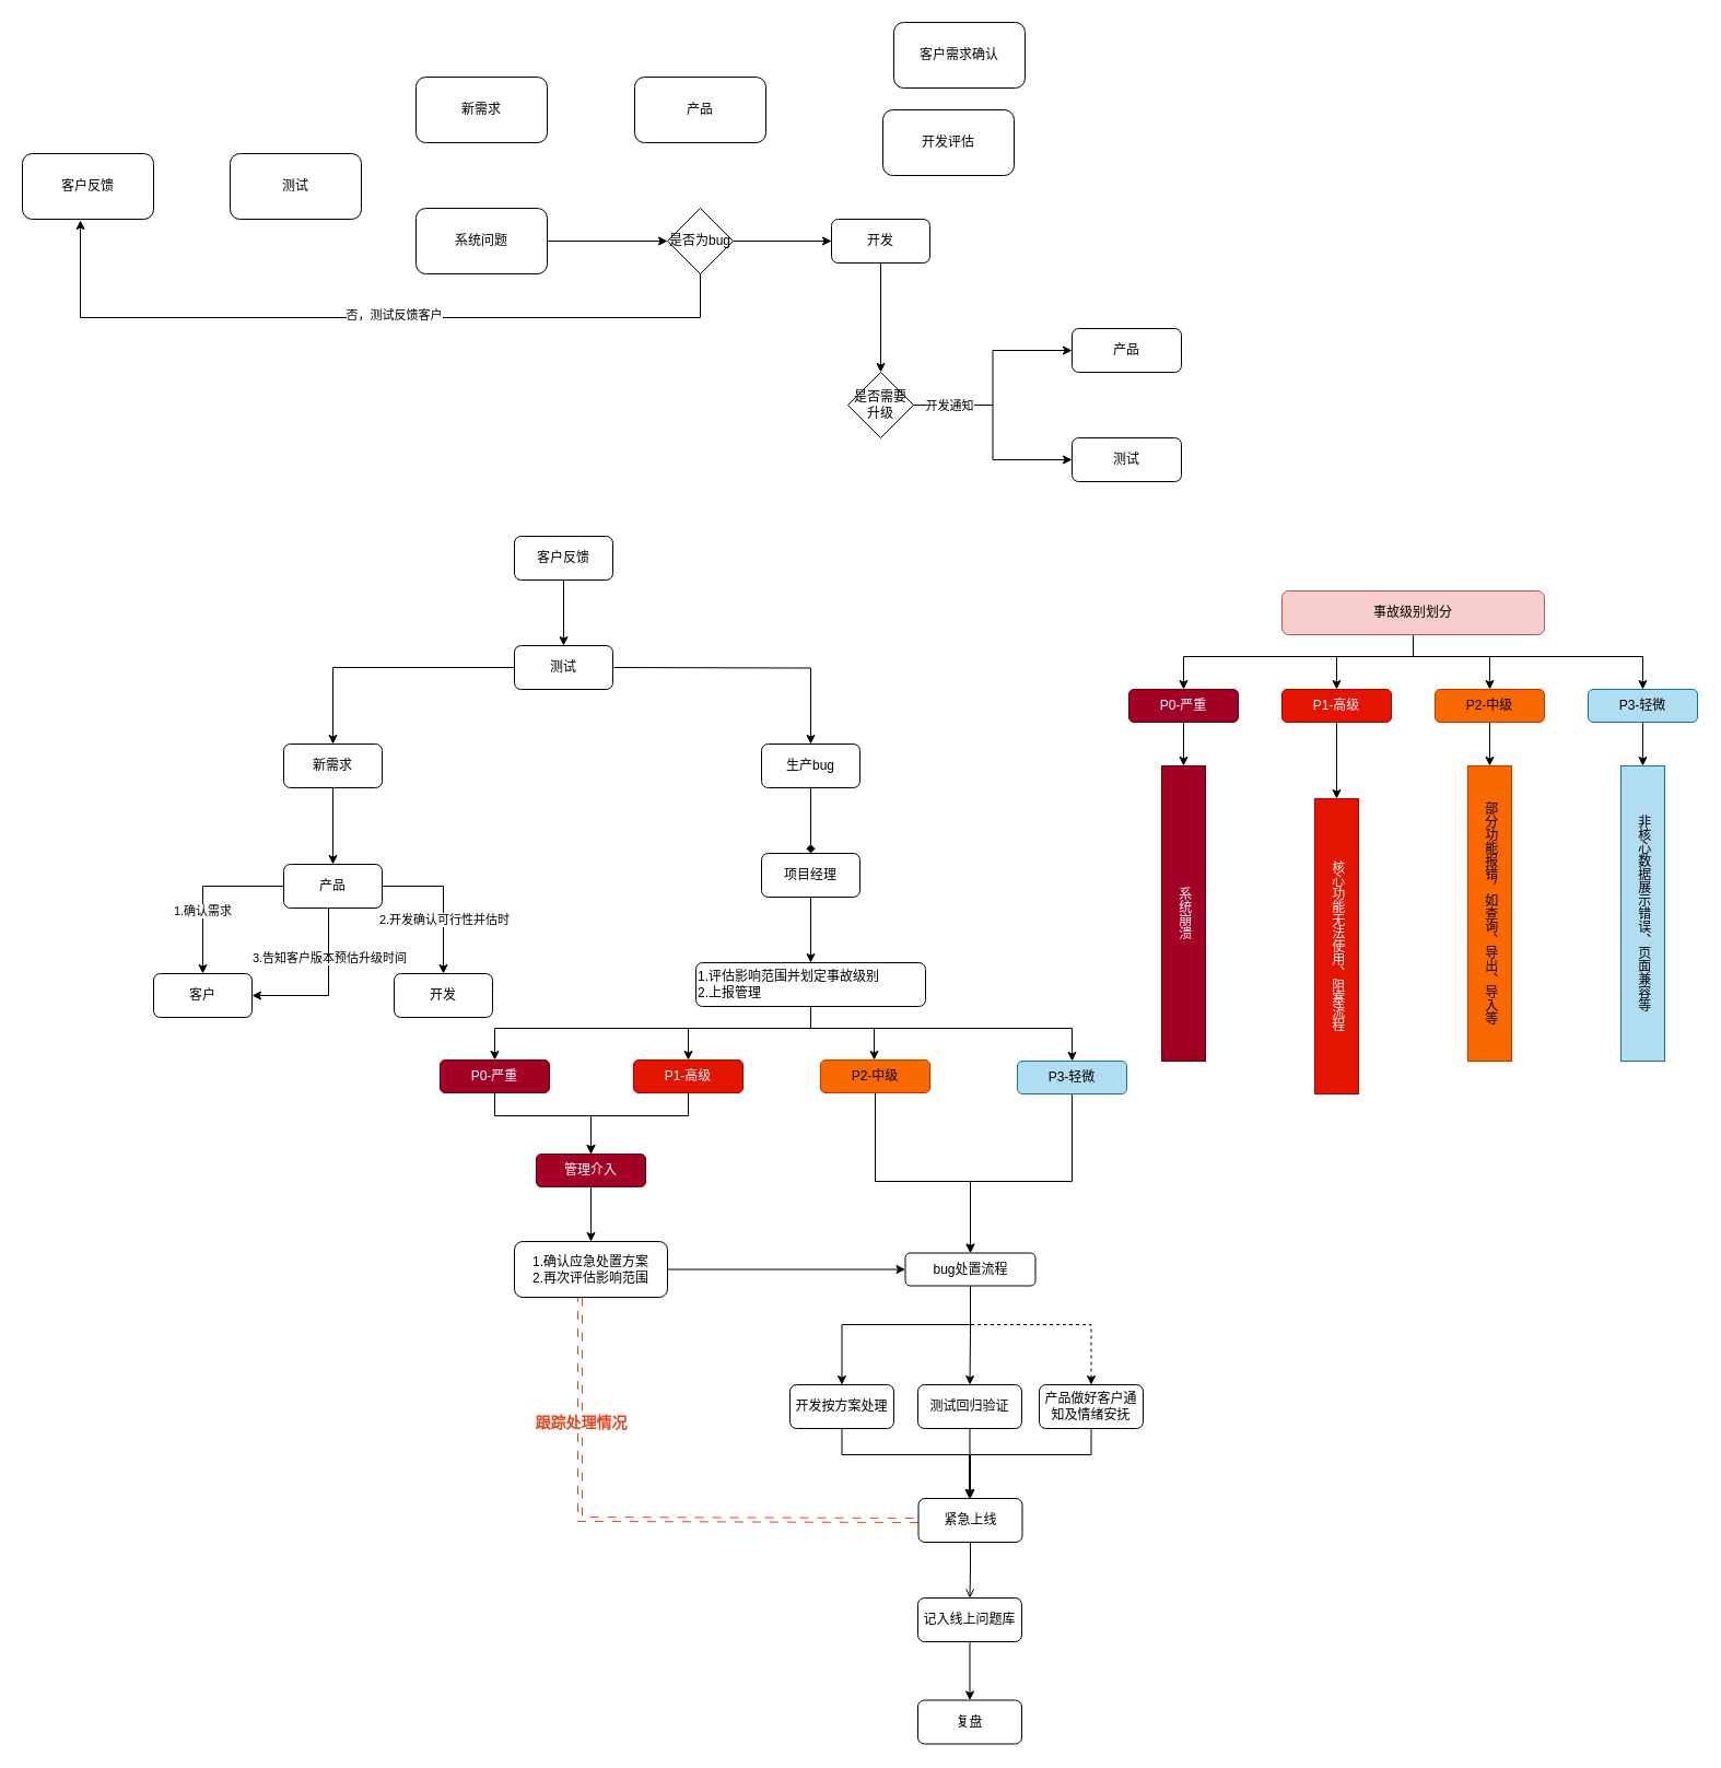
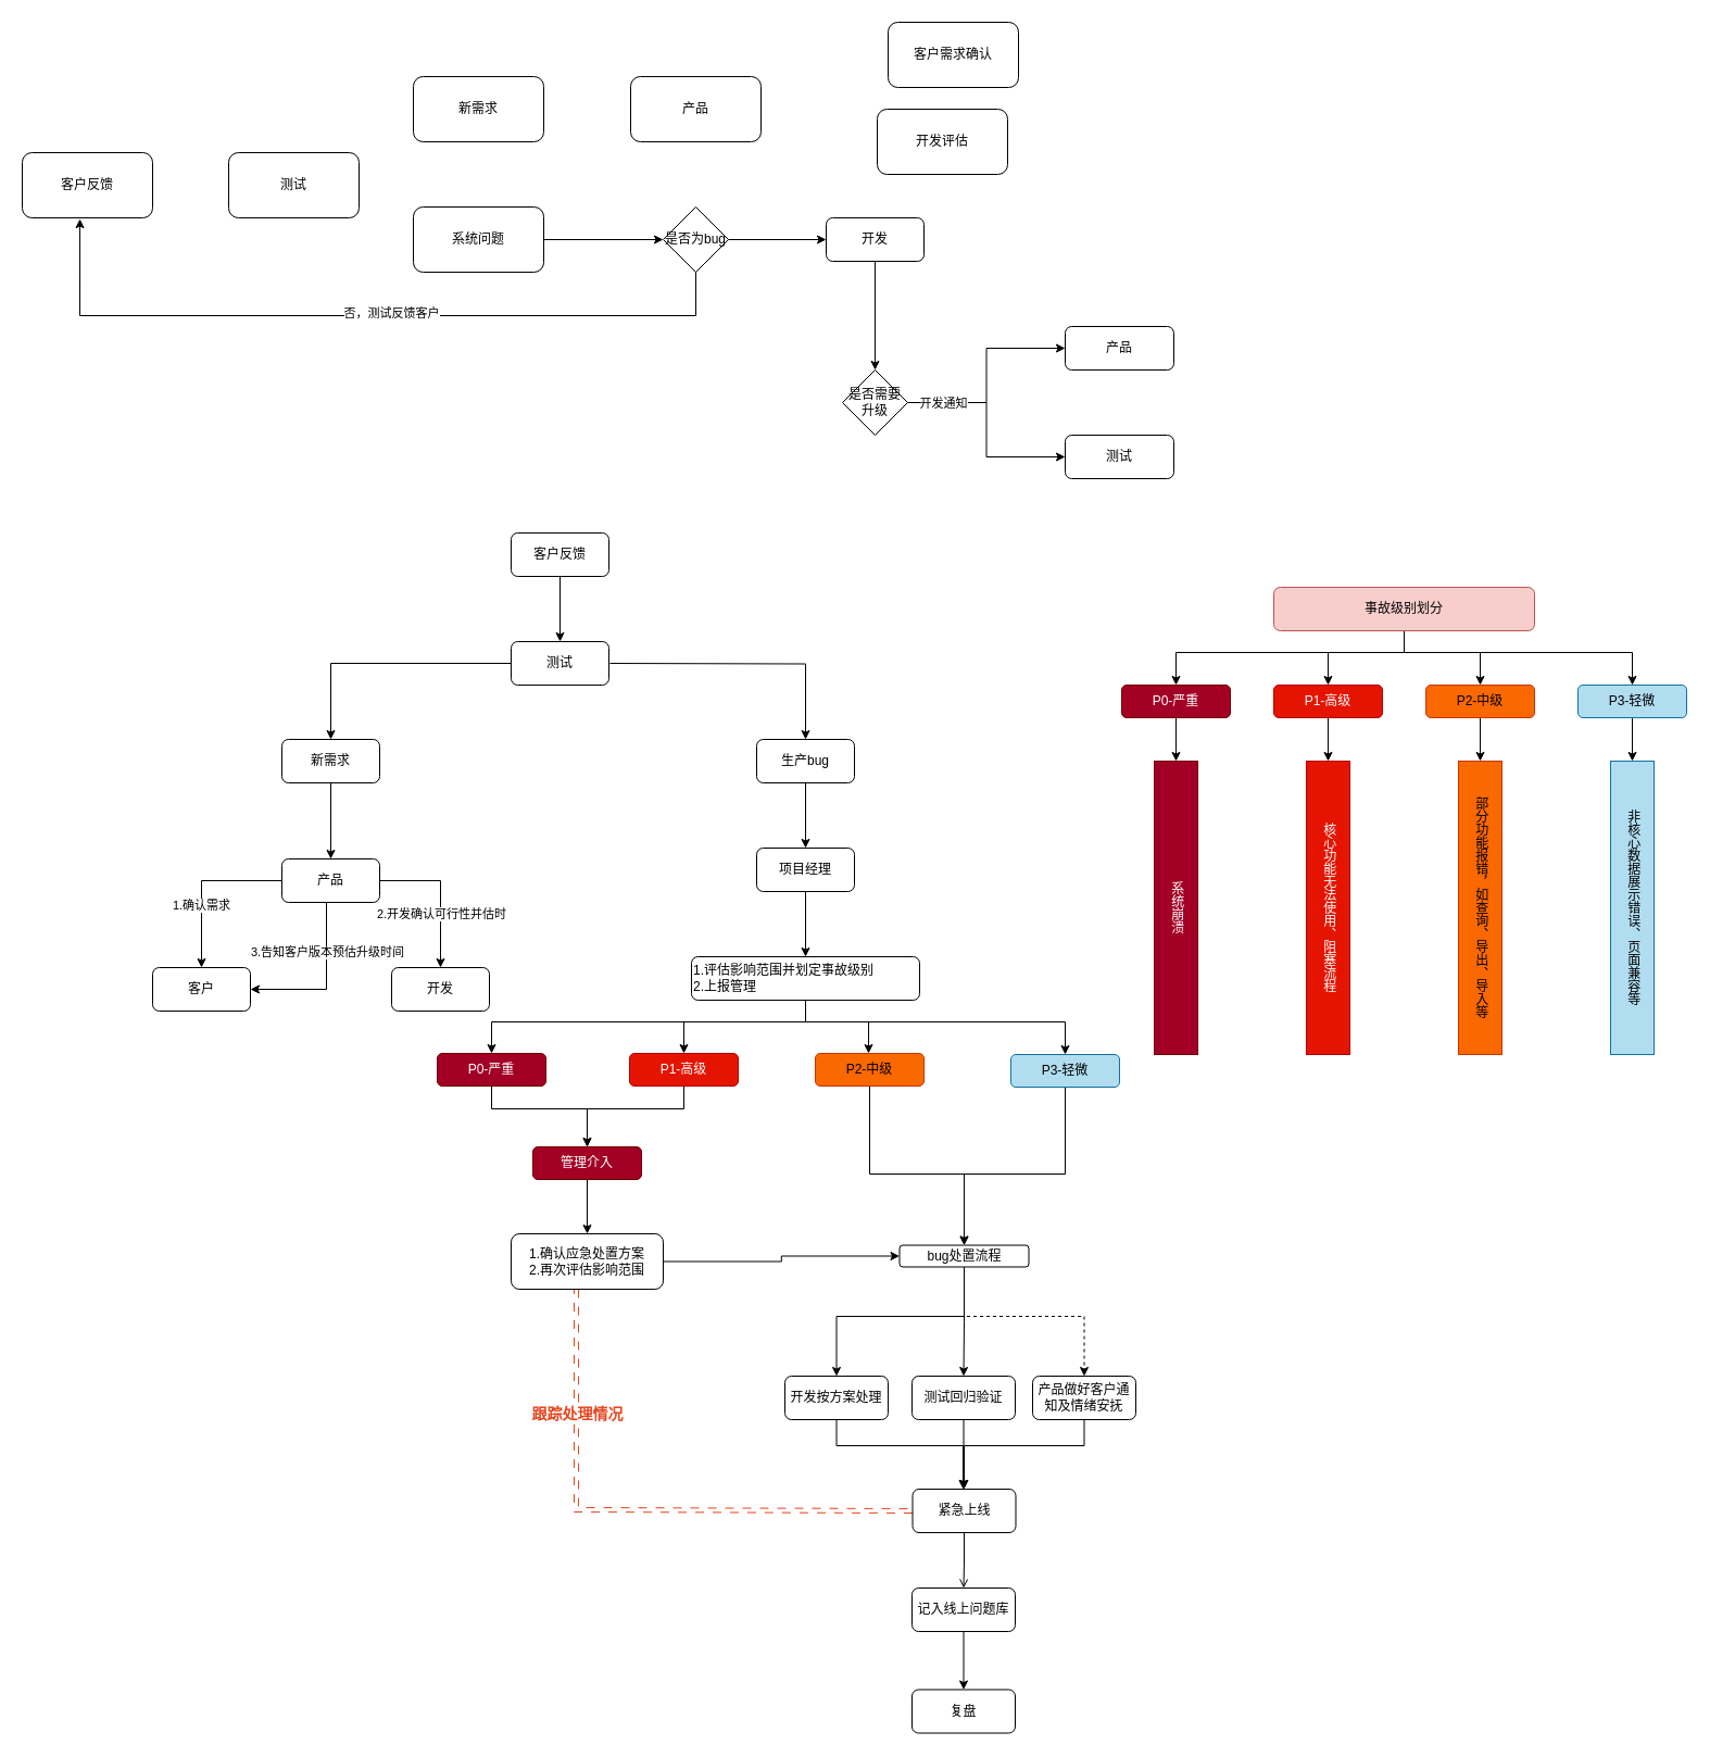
- <mxCell id="29" style="edgeStyle=orthogonalEdgeStyle;rounded=0;orthogonalLoop=1;jettySize=auto;html=1;entryX=0.5;entryY=0;entryDx=0;entryDy=0;endArrow=diamond;" edge="1" parent="1" source="30" target="41"><mxGeometry relative="1" as="geometry" /></mxCell>
+ <mxCell id="29" style="edgeStyle=orthogonalEdgeStyle;rounded=0;orthogonalLoop=1;jettySize=auto;html=1;entryX=0.5;entryY=0;entryDx=0;entryDy=0;" edge="1" parent="1" source="30" target="41"><mxGeometry relative="1" as="geometry" /></mxCell>
- <mxCell id="56" value="核心功能无法使用、阻塞流程" style="rounded=0;whiteSpace=wrap;html=1;horizontal=1;textDirection=vertical-lr;fillColor=#e51400;fontColor=#ffffff;strokeColor=#B20000;" vertex="1" parent="1"><mxGeometry x="1202" y="730" width="40" height="270" as="geometry" /></mxCell>
+ <mxCell id="56" value="核心功能无法使用、阻塞流程" style="rounded=0;whiteSpace=wrap;html=1;horizontal=1;textDirection=vertical-lr;fillColor=#e51400;fontColor=#ffffff;strokeColor=#B20000;" vertex="1" parent="1"><mxGeometry x="1202" y="700" width="40" height="270" as="geometry" /></mxCell>
- <mxCell id="89" value="bug处置流程" style="rounded=1;whiteSpace=wrap;html=1;" vertex="1" parent="1"><mxGeometry x="827.5" y="1145.5" width="119" height="30" as="geometry" /></mxCell>
+ <mxCell id="89" value="bug处置流程" style="rounded=1;whiteSpace=wrap;html=1;" vertex="1" parent="1"><mxGeometry x="827.5" y="1145.5" width="119" height="20" as="geometry" /></mxCell>
